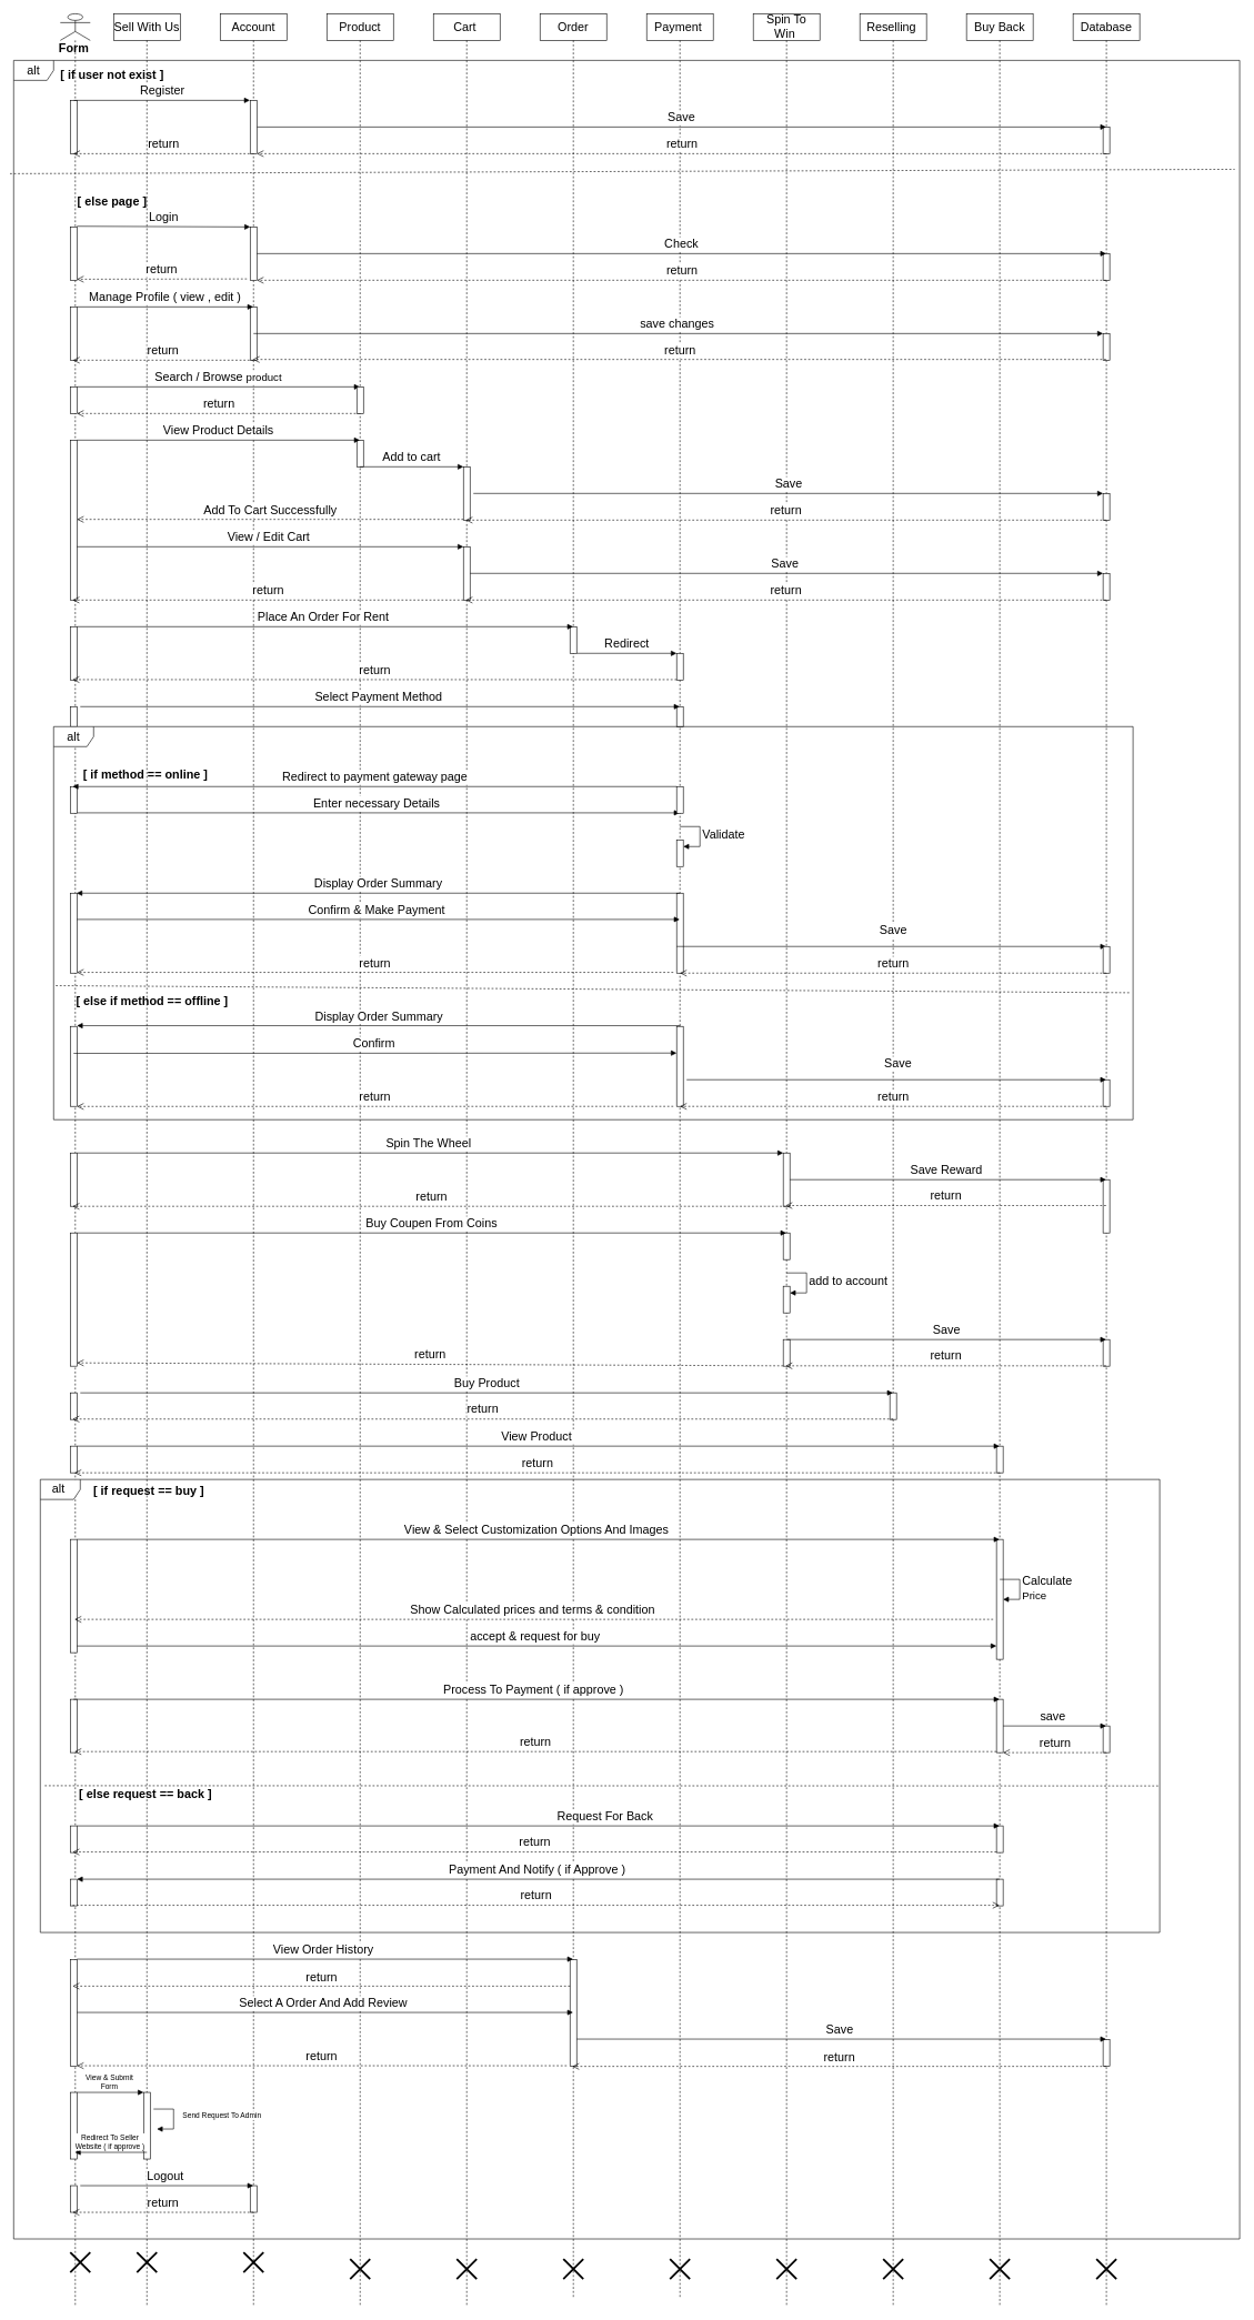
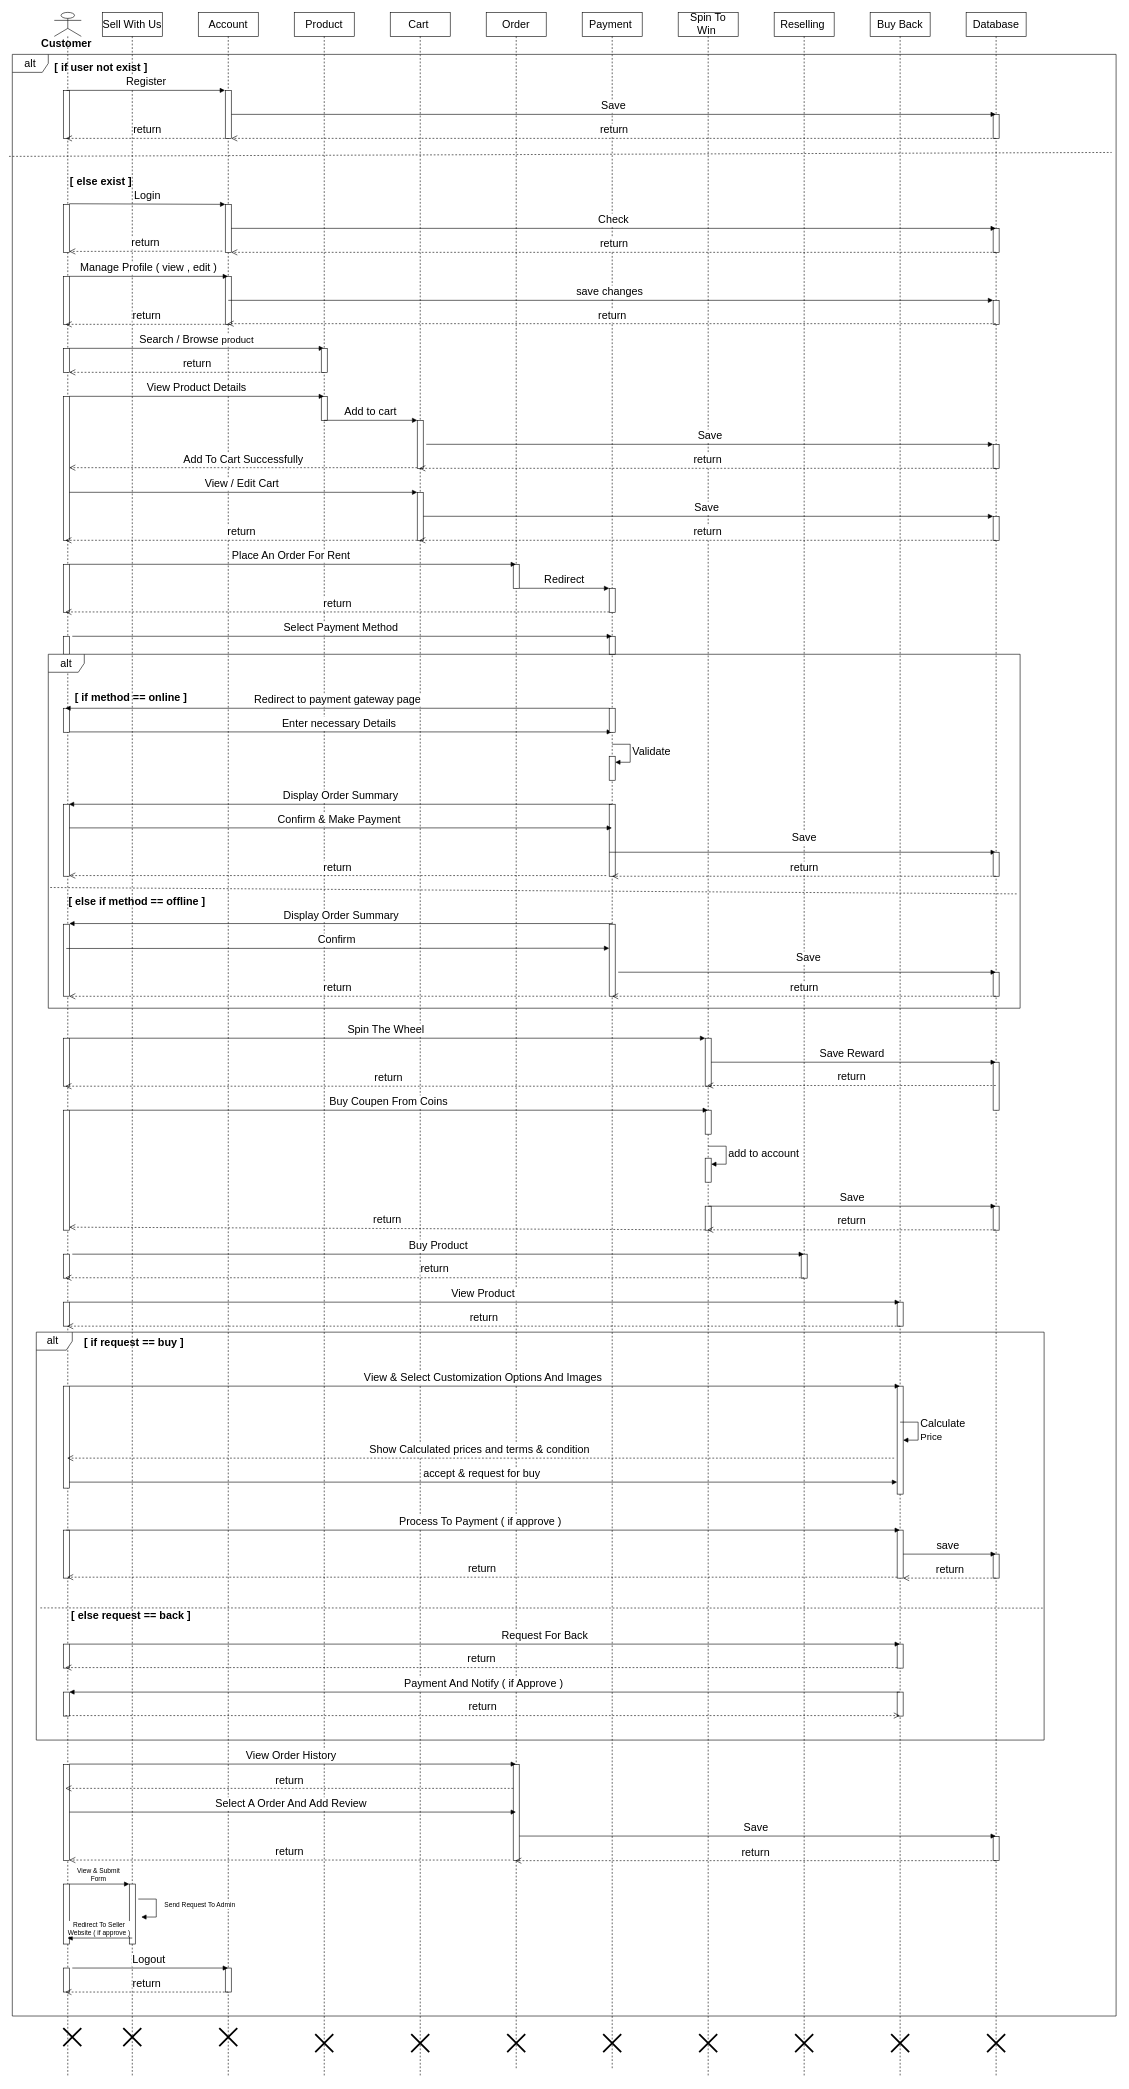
- <mxCell id="34" value="&lt;font style=&quot;font-size: 18px;&quot;&gt;Form&lt;/font&gt;" style="text;align=center;fontStyle=1;verticalAlign=middle;spacingLeft=3;spacingRight=3;strokeColor=none;rotatable=0;points=[[0,0.5],[1,0.5]];portConstraint=eastwest;html=1;" parent="1" vertex="1"><mxGeometry x="70" y="60" width="80" height="26" as="geometry" /></mxCell>
+ <mxCell id="34" value="&lt;font style=&quot;font-size: 18px;&quot;&gt;Customer&lt;/font&gt;" style="text;align=center;fontStyle=1;verticalAlign=middle;spacingLeft=3;spacingRight=3;strokeColor=none;rotatable=0;points=[[0,0.5],[1,0.5]];portConstraint=eastwest;html=1;" parent="1" vertex="1"><mxGeometry x="70" y="60" width="80" height="26" as="geometry" /></mxCell>
- <mxCell id="41" value="&lt;font style=&quot;font-size: 18px;&quot;&gt;[ else page ]&amp;nbsp;&lt;/font&gt;" style="text;align=center;fontStyle=1;verticalAlign=middle;spacingLeft=3;spacingRight=3;strokeColor=none;rotatable=0;points=[[0,0.5],[1,0.5]];portConstraint=eastwest;html=1;" parent="1" vertex="1"><mxGeometry x="130" y="290" width="80" height="26" as="geometry" /></mxCell>
+ <mxCell id="41" value="&lt;font style=&quot;font-size: 18px;&quot;&gt;[ else exist ]&amp;nbsp;&lt;/font&gt;" style="text;align=center;fontStyle=1;verticalAlign=middle;spacingLeft=3;spacingRight=3;strokeColor=none;rotatable=0;points=[[0,0.5],[1,0.5]];portConstraint=eastwest;html=1;" parent="1" vertex="1"><mxGeometry x="130" y="290" width="80" height="26" as="geometry" /></mxCell>
